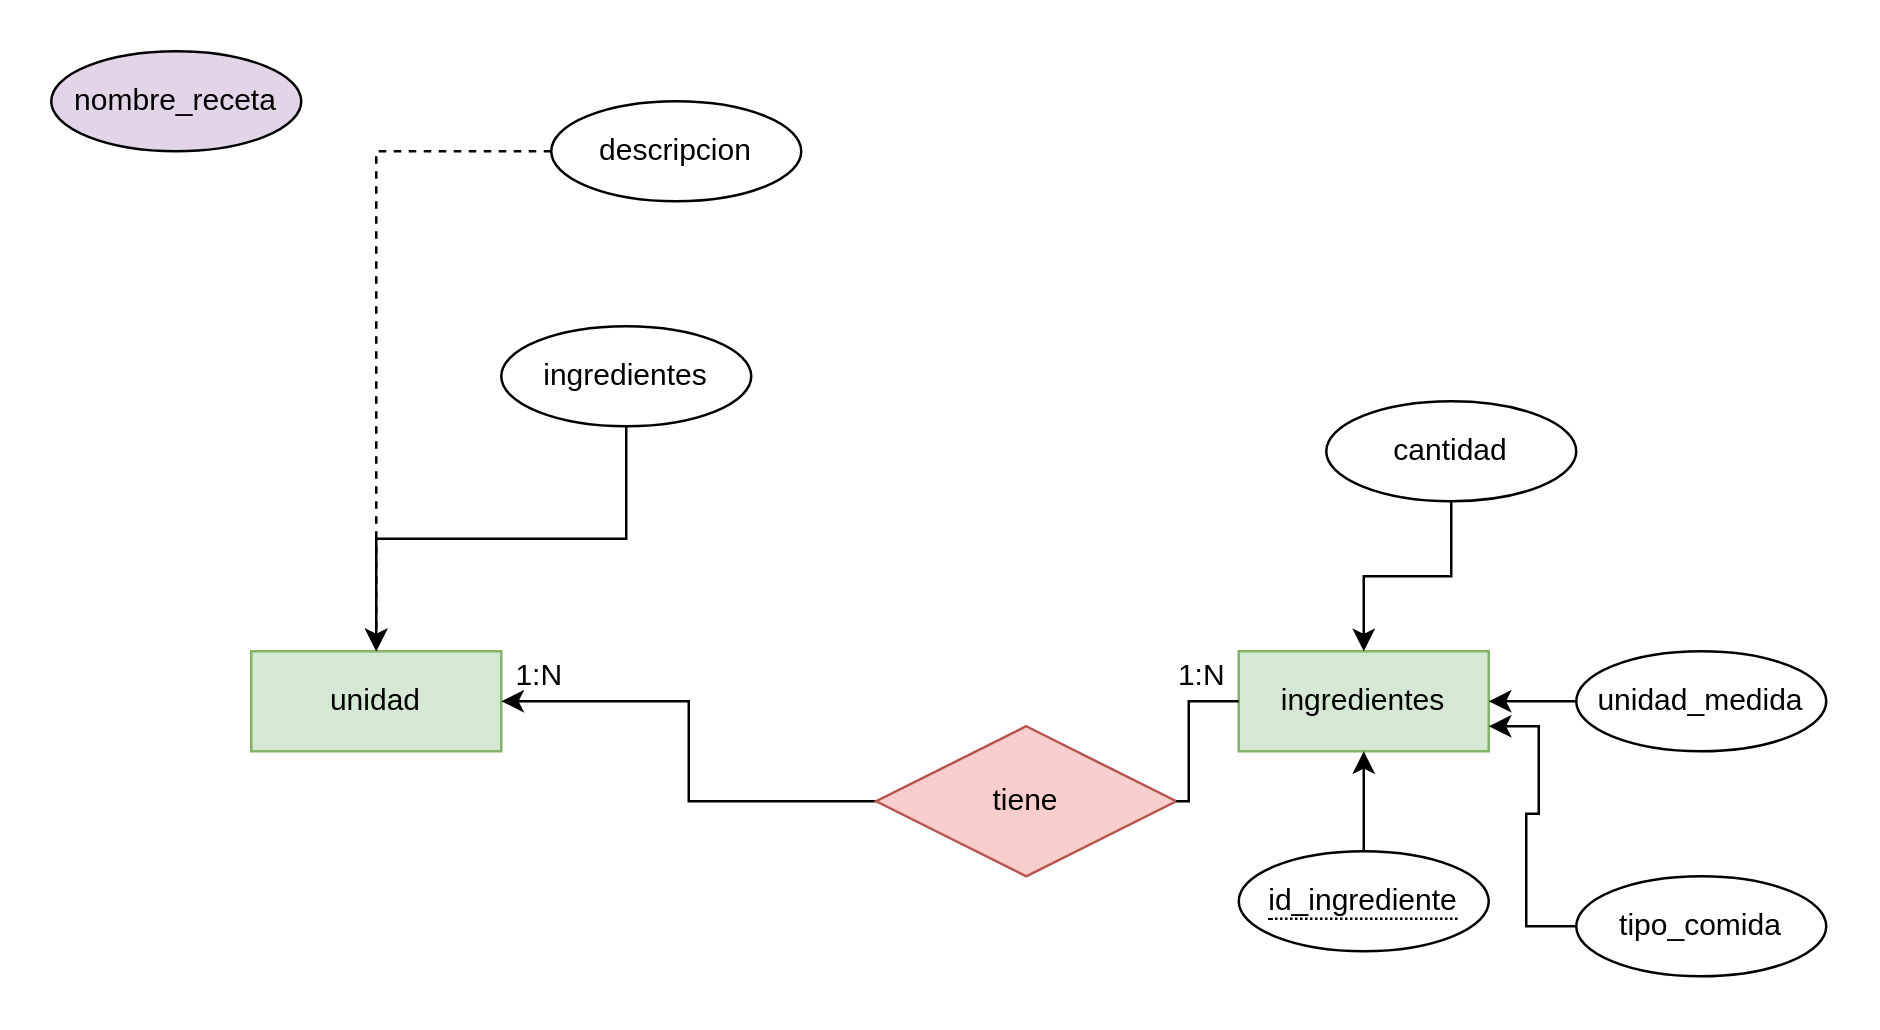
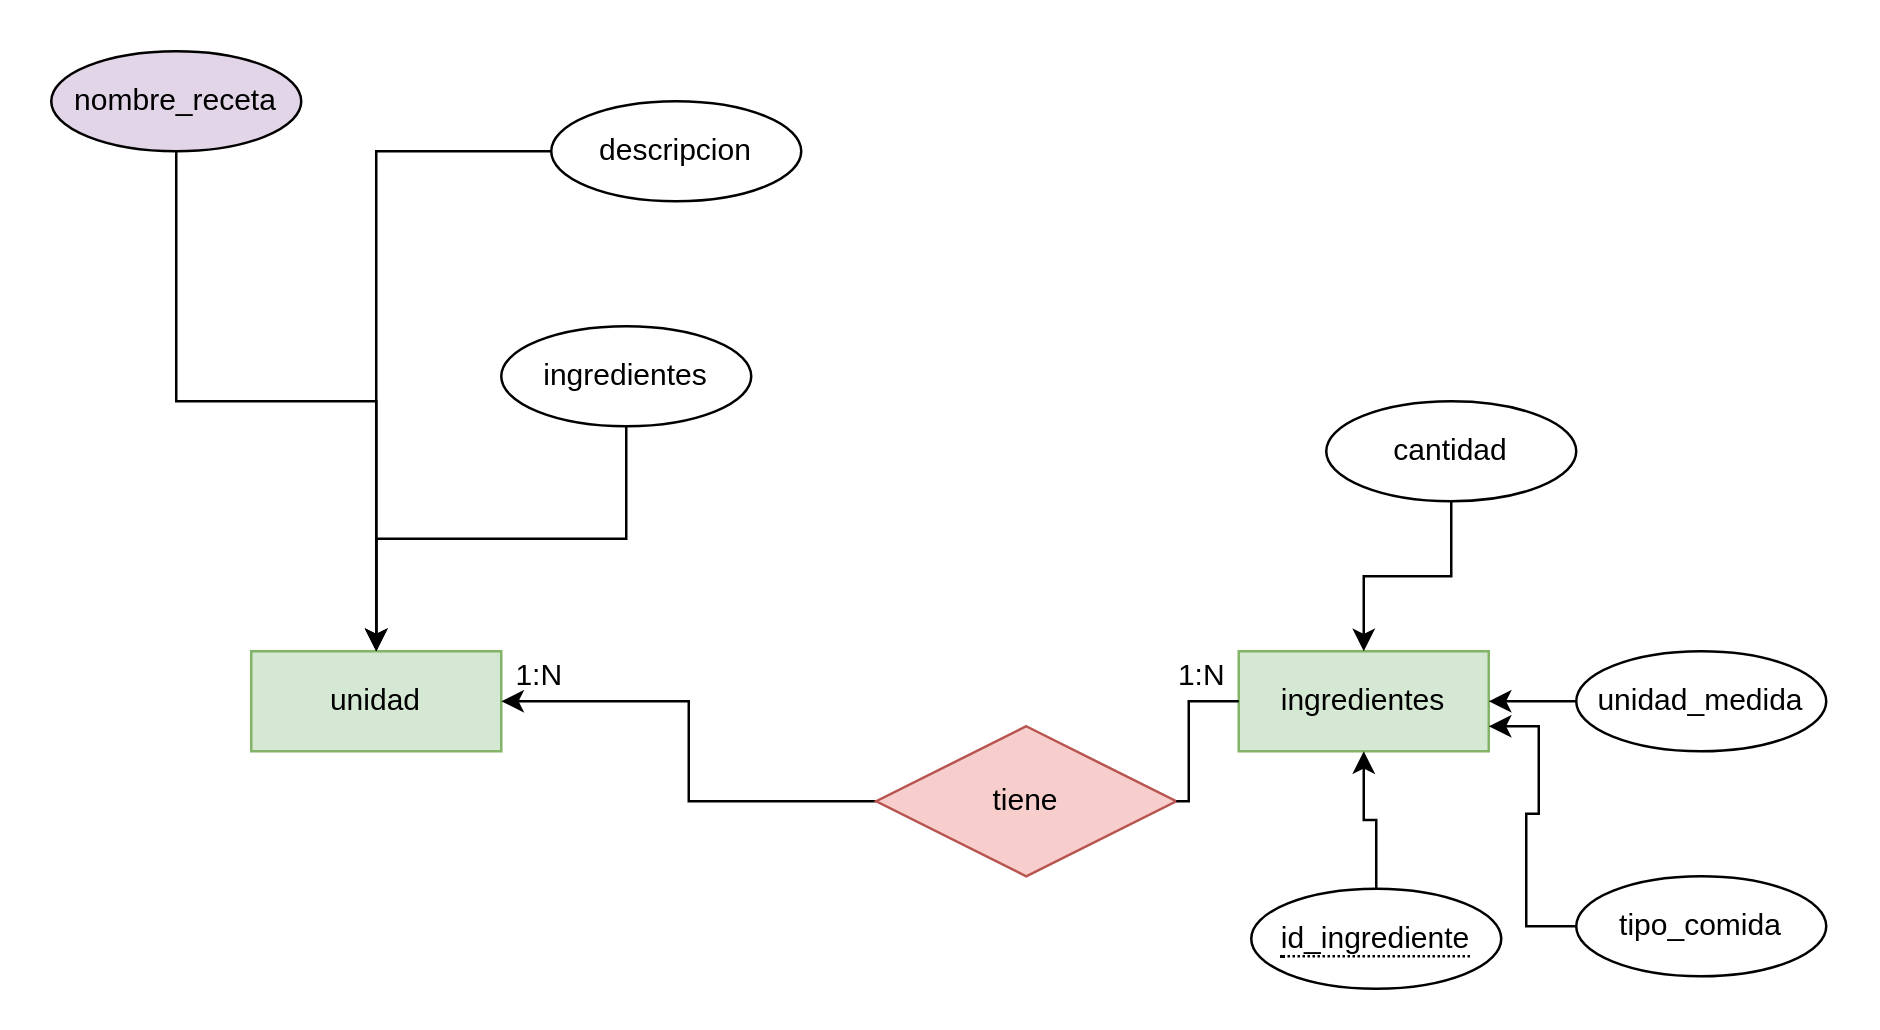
- <mxCell id="15" style="edgeStyle=orthogonalEdgeStyle;rounded=0;orthogonalLoop=1;jettySize=auto;html=1;dashed=1;" parent="1" source="16" target="2" edge="1"><mxGeometry relative="1" as="geometry" /></mxCell>
+ <mxCell id="15" style="edgeStyle=orthogonalEdgeStyle;rounded=0;orthogonalLoop=1;jettySize=auto;html=1;" parent="1" source="16" target="2" edge="1"><mxGeometry relative="1" as="geometry" /></mxCell>
+ <mxCell id="3" style="edgeStyle=orthogonalEdgeStyle;rounded=0;orthogonalLoop=1;jettySize=auto;html=1;" parent="1" source="4" target="2" edge="1"><mxGeometry relative="1" as="geometry" /></mxCell>
- <mxCell id="8" value="&lt;span style=&quot;border-bottom: 1px dotted&quot;&gt;id_ingrediente&lt;/span&gt;" style="ellipse;whiteSpace=wrap;html=1;align=center;" parent="1" vertex="1"><mxGeometry x="495" y="340" width="100" height="40" as="geometry" /></mxCell>
+ <mxCell id="8" value="&lt;span style=&quot;border-bottom: 1px dotted&quot;&gt;id_ingrediente&lt;/span&gt;" style="ellipse;whiteSpace=wrap;html=1;align=center;" parent="1" vertex="1"><mxGeometry x="500" y="355" width="100" height="40" as="geometry" /></mxCell>
